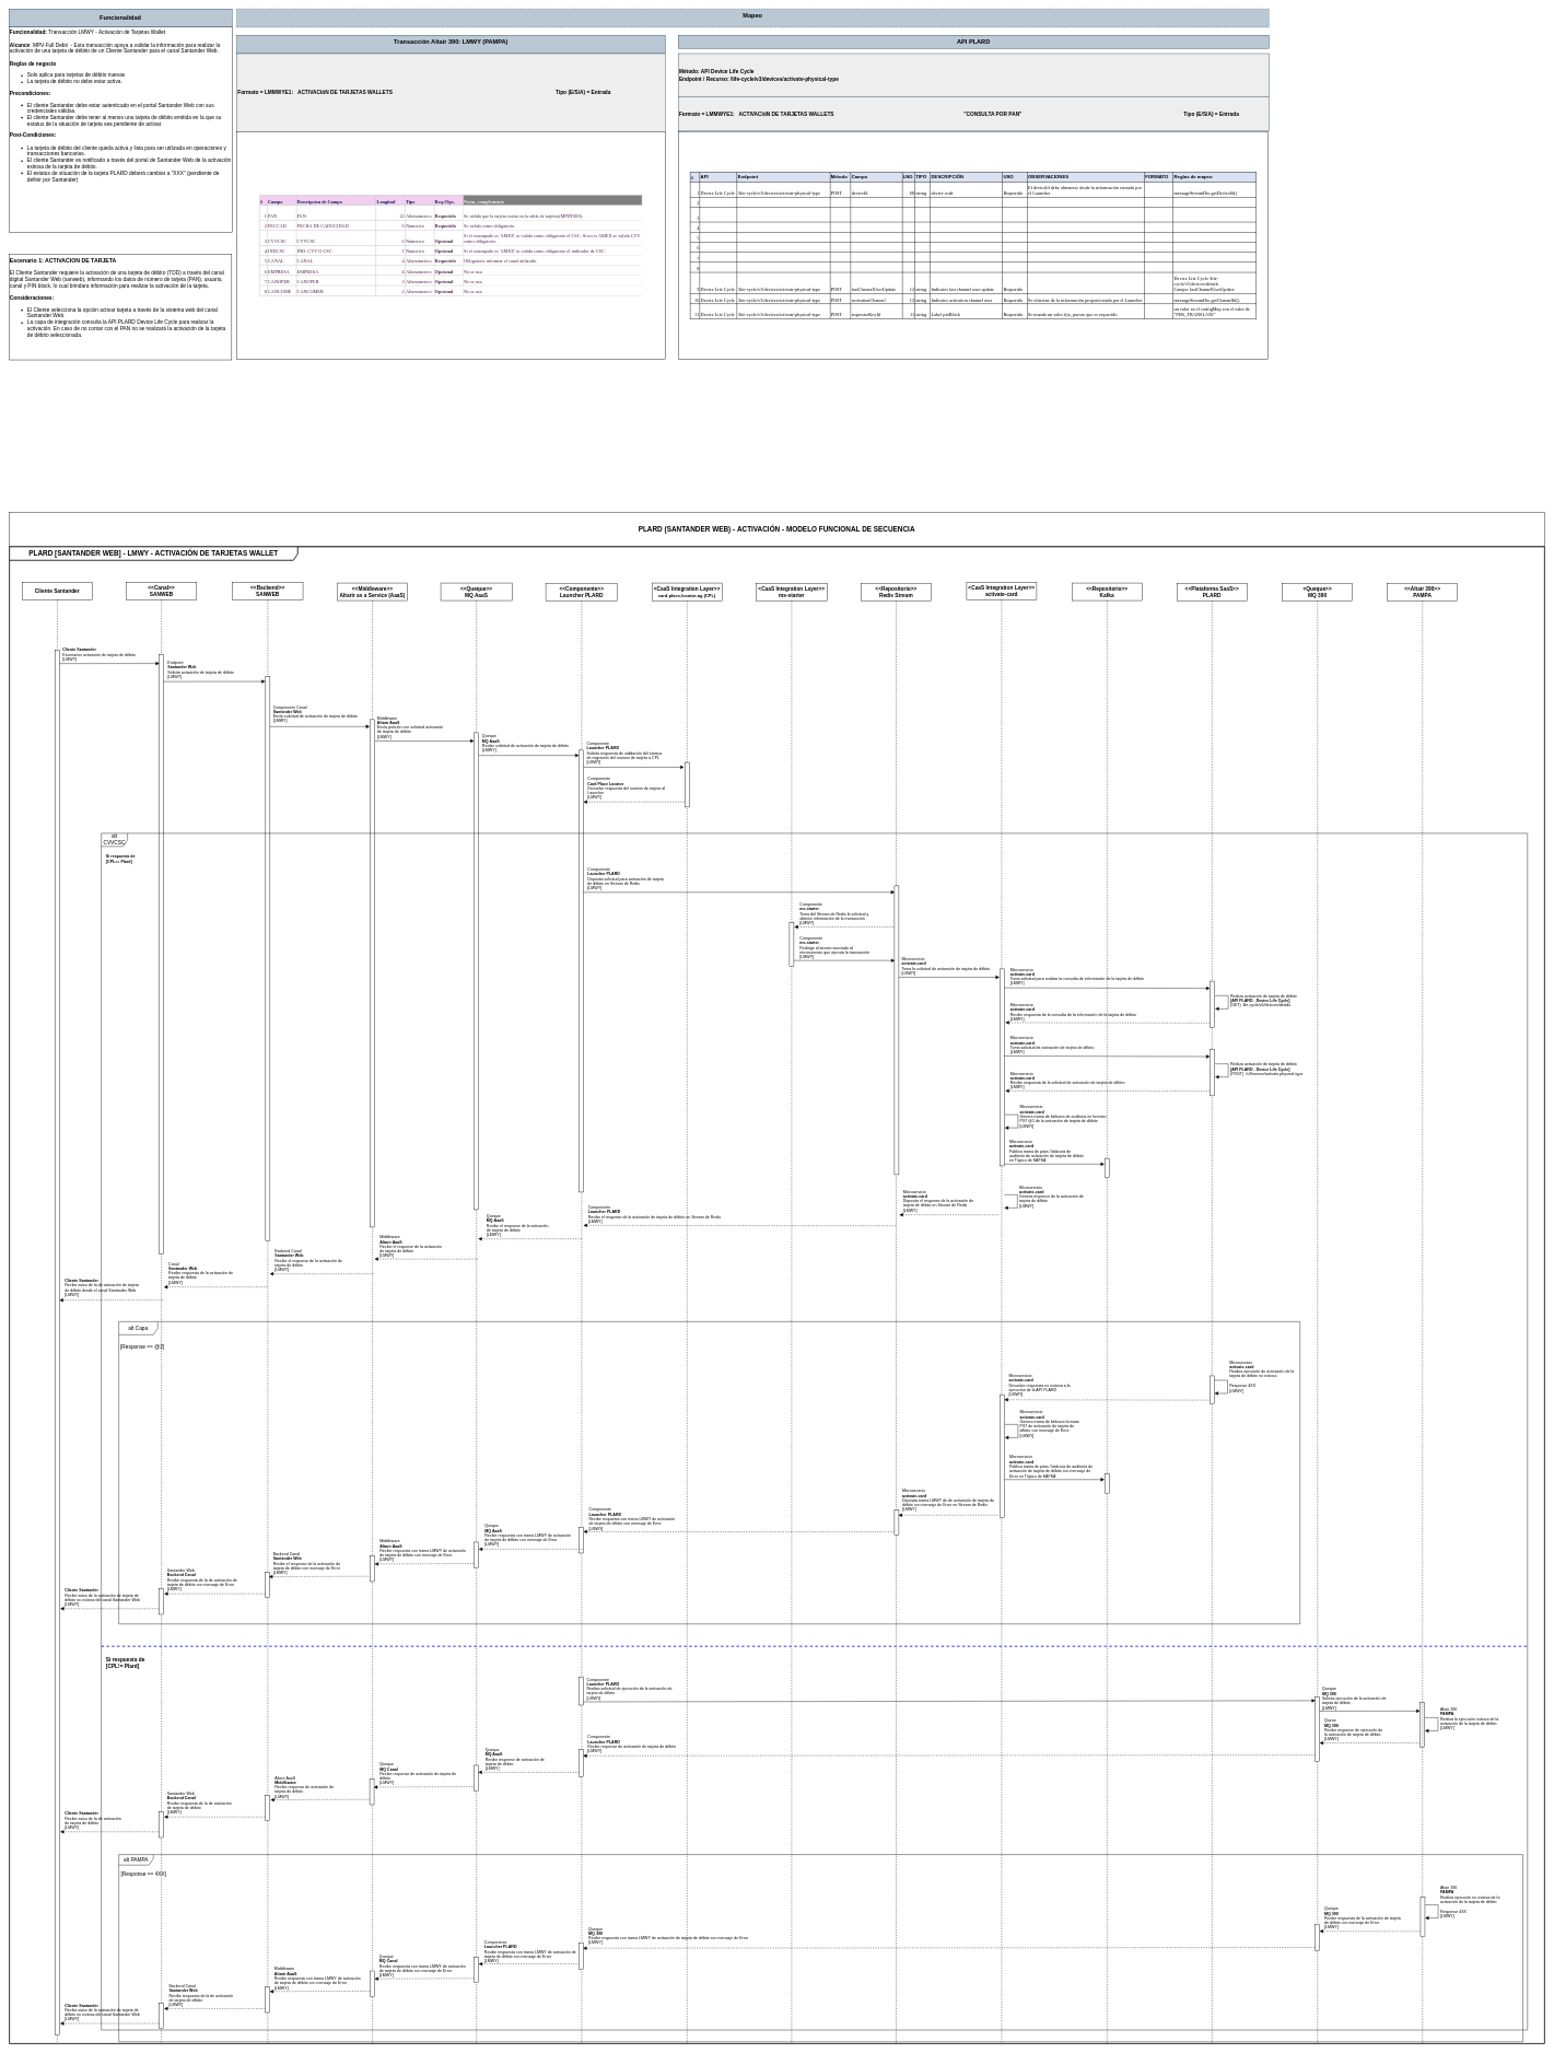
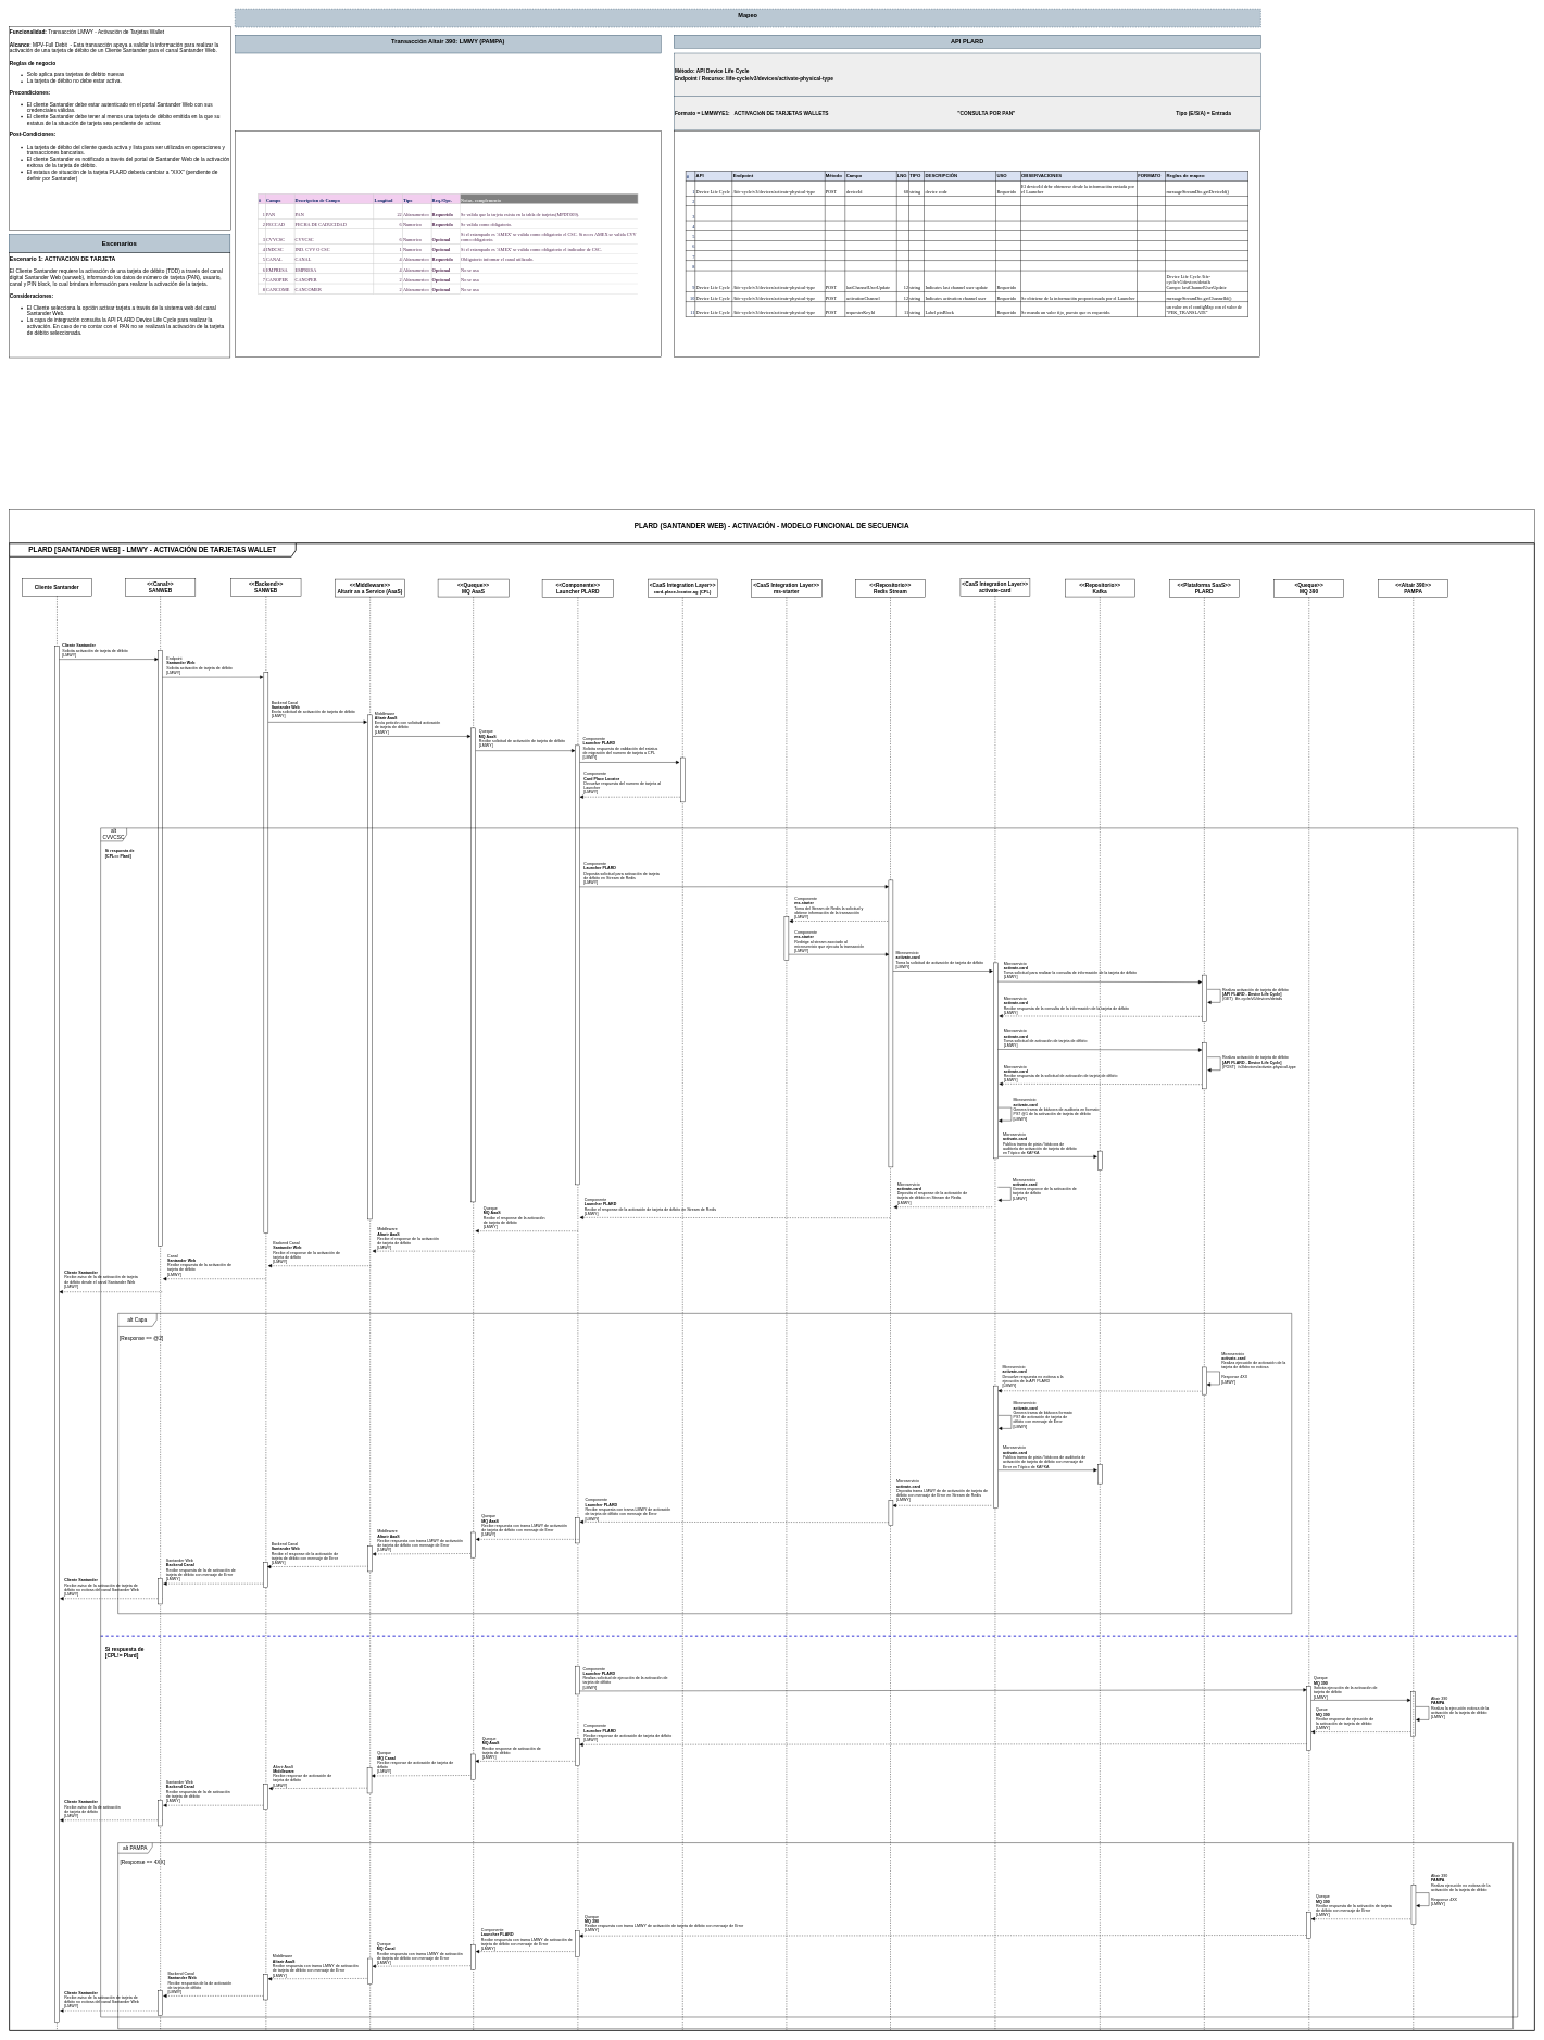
- <mxCell id="3" value="Funcionalidad" style="rounded=0;whiteSpace=wrap;html=1;fontSize=14;fontStyle=1;fillColor=#bac8d3;strokeColor=#23445d;" parent="1" vertex="1"><mxGeometry x="20" y="20" width="510" height="40" as="geometry" /></mxCell>
- <mxCell id="8" value="&lt;span style=&quot;font-size: 12px;&quot;&gt;Formato = LMMWYE1:&amp;nbsp;&lt;/span&gt;&lt;span style=&quot;font-size: 12px; white-space: pre;&quot;&gt;&#09;&lt;/span&gt;&lt;span style=&quot;font-size: 12px;&quot;&gt;&amp;nbsp;ACTIVACIóN DE TARJETAS WALLETS&lt;/span&gt;&lt;span style=&quot;font-size: 12px; white-space: pre;&quot;&gt;&#09;&lt;span style=&quot;white-space: pre;&quot;&gt;&#09;&lt;/span&gt;&lt;span style=&quot;white-space: pre;&quot;&gt;&#09;&#09;&#09;&lt;/span&gt; &lt;/span&gt;&amp;nbsp; &amp;nbsp; &amp;nbsp; &amp;nbsp; &amp;nbsp; &amp;nbsp; &amp;nbsp; &amp;nbsp; &amp;nbsp; &amp;nbsp; &amp;nbsp; &amp;nbsp; &amp;nbsp;&lt;span style=&quot;font-size: 12px; white-space: pre;&quot;&gt;&lt;span style=&quot;white-space: pre;&quot;&gt;&#09;&lt;/span&gt;&lt;/span&gt;&lt;span style=&quot;font-size: 12px; white-space: pre;&quot;&gt;&#09;&lt;/span&gt;&lt;span style=&quot;font-size: 12px;&quot;&gt;&amp;nbsp; &amp;nbsp; &amp;nbsp; &amp;nbsp; &amp;nbsp; &amp;nbsp; &amp;nbsp; &amp;nbsp; &amp;nbsp; &amp;nbsp; &amp;nbsp; &amp;nbsp; &amp;nbsp; &amp;nbsp; &amp;nbsp; &amp;nbsp; &amp;nbsp; Tipo (E/S/A) = Entrada&lt;/span&gt;" style="rounded=0;whiteSpace=wrap;html=1;fillColor=#EEEEEE;strokeColor=#23445d;fontSize=14;fontStyle=1;align=left;" parent="1" vertex="1"><mxGeometry x="541" y="122" width="979" height="178" as="geometry" /></mxCell>
+ <mxCell id="4" value="Escenarios" style="rounded=0;whiteSpace=wrap;html=1;fontSize=15;fontStyle=1;align=center;fillColor=#bac8d3;strokeColor=#23445d;shadow=0;" parent="1" vertex="1"><mxGeometry x="20" y="538" width="509" height="42" as="geometry" /></mxCell>
- <mxCell id="94" value="&lt;br&gt;&lt;div&gt;&lt;b&gt;Cliente Santander&lt;/b&gt;&lt;div&gt;Escenarios&amp;nbsp;&lt;span style=&quot;&quot;&gt;activación de tarjeta de débito&lt;/span&gt;&lt;/div&gt;&lt;div&gt;[LMWY]&lt;/div&gt;&lt;/div&gt;" style="text;html=1;align=left;verticalAlign=top;whiteSpace=wrap;rounded=0;fontSize=9;textShadow=0;fontFamily=Helvetica;fontColor=default;labelBackgroundColor=none;" parent="14" vertex="1"><mxGeometry x="120" y="213" width="200" height="50" as="geometry" /></mxCell>
+ <mxCell id="94" value="&lt;br&gt;&lt;div&gt;&lt;b&gt;Cliente Santander&lt;/b&gt;&lt;div&gt;Solicita&amp;nbsp;&lt;span style=&quot;&quot;&gt;activación de tarjeta de débito&lt;/span&gt;&lt;/div&gt;&lt;div&gt;[LMWY]&lt;/div&gt;&lt;/div&gt;" style="text;html=1;align=left;verticalAlign=top;whiteSpace=wrap;rounded=0;fontSize=9;textShadow=0;fontFamily=Helvetica;fontColor=default;labelBackgroundColor=none;" parent="14" vertex="1"><mxGeometry x="120" y="213" width="200" height="50" as="geometry" /></mxCell>
- <mxCell id="73" value="Componente Canal&lt;div&gt;&lt;b&gt;Santander Web&lt;/b&gt;&lt;div&gt;&lt;div&gt;Envía solicitud de&amp;nbsp;&lt;span style=&quot;background-color: transparent;&quot;&gt;activación de tarjeta de débito&lt;/span&gt;&lt;/div&gt;&lt;div&gt;[LMWY]&lt;/div&gt;&lt;/div&gt;&lt;/div&gt;" style="text;html=1;align=left;verticalAlign=top;whiteSpace=wrap;rounded=0;fontSize=9;" parent="14" vertex="1"><mxGeometry x="600.75" y="355" width="209.25" height="50" as="geometry" /></mxCell>
+ <mxCell id="73" value="Backend Canal&lt;div&gt;&lt;b&gt;Santander Web&lt;/b&gt;&lt;div&gt;&lt;div&gt;Envía solicitud de&amp;nbsp;&lt;span style=&quot;background-color: transparent;&quot;&gt;activación de tarjeta de débito&lt;/span&gt;&lt;/div&gt;&lt;div&gt;[LMWY]&lt;/div&gt;&lt;/div&gt;&lt;/div&gt;" style="text;html=1;align=left;verticalAlign=top;whiteSpace=wrap;rounded=0;fontSize=9;" parent="14" vertex="1"><mxGeometry x="600.75" y="355" width="209.25" height="50" as="geometry" /></mxCell>
- <mxCell id="184" value="&lt;font style=&quot;&quot;&gt;Realiza activación de tarjeta de débito&lt;/font&gt;&lt;div style=&quot;&quot;&gt;&lt;div&gt;&lt;div&gt;&lt;font&gt;&lt;b&gt;&lt;font style=&quot;&quot;&gt;[API PLARD - Device Life Cycle&lt;/font&gt;&lt;font style=&quot;&quot;&gt;]&lt;/font&gt;&lt;/b&gt;&lt;/font&gt;&lt;/div&gt;&lt;div&gt;&lt;font style=&quot;&quot;&gt;&lt;font&gt;&lt;font style=&quot;&quot;&gt;(POST)&amp;nbsp;&lt;/font&gt;&lt;/font&gt;&lt;span style=&quot;background-color: transparent;&quot;&gt;&amp;nbsp;&lt;/span&gt;&lt;span style=&quot;background-color: transparent;&quot;&gt;/v3/menos/activate-physical-type&lt;/span&gt;&lt;/font&gt;&lt;/div&gt;&lt;/div&gt;&lt;/div&gt;&lt;p style=&quot;margin-left: 20.6pt; text-indent: -0.25in; font-size: 10px;&quot; class=&quot;TableText&quot;&gt;&lt;i&gt;&lt;span style=&quot;&quot; lang=&quot;ES&quot;&gt;&lt;font style=&quot;font-size: 10px;&quot;&gt;&lt;/font&gt;&lt;/span&gt;&lt;/i&gt;&lt;/p&gt;" style="text;html=1;align=left;verticalAlign=top;whiteSpace=wrap;rounded=0;fontSize=9;fontColor=default;" parent="14" vertex="1"><mxGeometry x="2789.25" y="1170.91" width="194.75" height="50" as="geometry" /></mxCell>
+ <mxCell id="184" value="&lt;font style=&quot;&quot;&gt;Realiza activación de tarjeta de débito&lt;/font&gt;&lt;div style=&quot;&quot;&gt;&lt;div&gt;&lt;div&gt;&lt;font&gt;&lt;b&gt;&lt;font style=&quot;&quot;&gt;[API PLARD - Device Life Cycle&lt;/font&gt;&lt;font style=&quot;&quot;&gt;]&lt;/font&gt;&lt;/b&gt;&lt;/font&gt;&lt;/div&gt;&lt;div&gt;&lt;font style=&quot;&quot;&gt;&lt;font&gt;&lt;font style=&quot;&quot;&gt;(POST)&amp;nbsp;&lt;/font&gt;&lt;/font&gt;&lt;span style=&quot;background-color: transparent;&quot;&gt;&amp;nbsp;&lt;/span&gt;&lt;span style=&quot;background-color: transparent;&quot;&gt;/v3/devices/activate-physical-type&lt;/span&gt;&lt;/font&gt;&lt;/div&gt;&lt;/div&gt;&lt;/div&gt;&lt;p style=&quot;margin-left: 20.6pt; text-indent: -0.25in; font-size: 10px;&quot; class=&quot;TableText&quot;&gt;&lt;i&gt;&lt;span style=&quot;&quot; lang=&quot;ES&quot;&gt;&lt;font style=&quot;font-size: 10px;&quot;&gt;&lt;/font&gt;&lt;/span&gt;&lt;/i&gt;&lt;/p&gt;" style="text;html=1;align=left;verticalAlign=top;whiteSpace=wrap;rounded=0;fontSize=9;fontColor=default;" parent="14" vertex="1"><mxGeometry x="2789.25" y="1170.91" width="194.75" height="50" as="geometry" /></mxCell>
